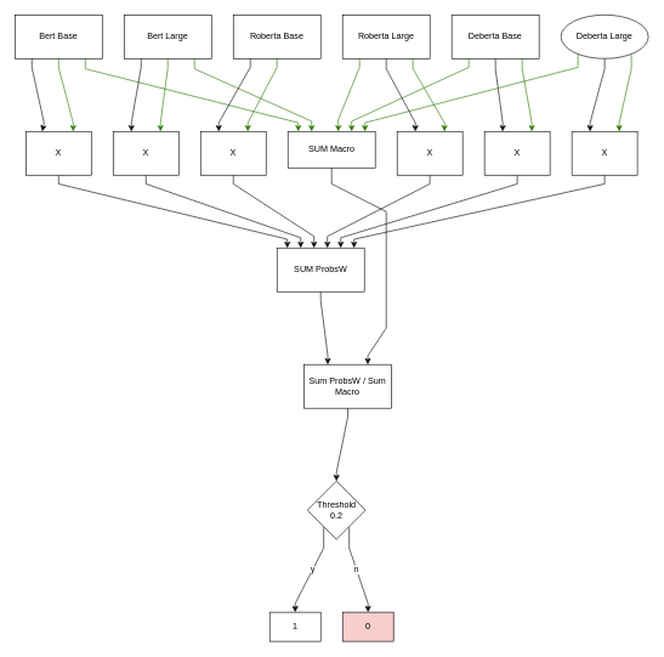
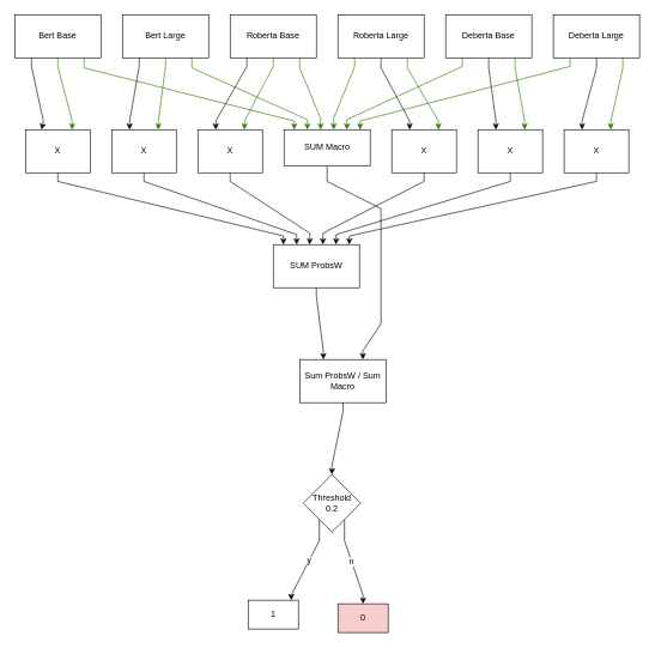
- <mxCell id="25" value="Deberta Large" style="ellipse;whiteSpace=wrap;html=1;" parent="1" vertex="1"><mxGeometry x="770" width="120" height="60" as="geometry" y="20" /></mxCell>
+ <mxCell id="25" value="Deberta Large" style="rounded=0;whiteSpace=wrap;html=1;" parent="1" vertex="1"><mxGeometry x="770" width="120" height="60" as="geometry" y="20" /></mxCell>
+ <mxCell id="12" style="edgeStyle=none;html=1;fillColor=#60a917;strokeColor=#2D7600;noEdgeStyle=1;orthogonal=1;rounded=0;" edge="1" parent="1" source="13" target="46"><mxGeometry relative="1" as="geometry"><Array as="points"><mxPoint x="416.667" y="94" /><mxPoint x="445.833" y="164" /></Array></mxGeometry></mxCell>
- <mxCell id="31" value="1" style="rounded=0;whiteSpace=wrap;html=1;" parent="1" vertex="1"><mxGeometry x="370" y="840" width="70" height="40" as="geometry" /></mxCell>
+ <mxCell id="31" value="1" style="rounded=0;whiteSpace=wrap;html=1;" parent="1" vertex="1"><mxGeometry x="345" y="835" width="70" height="40" as="geometry" /></mxCell>
